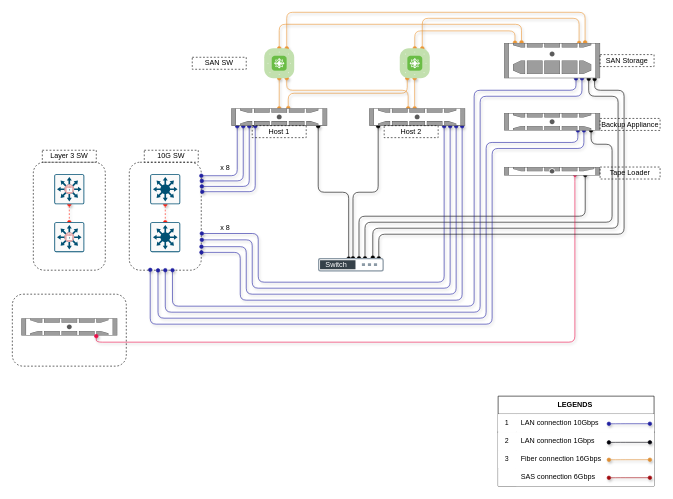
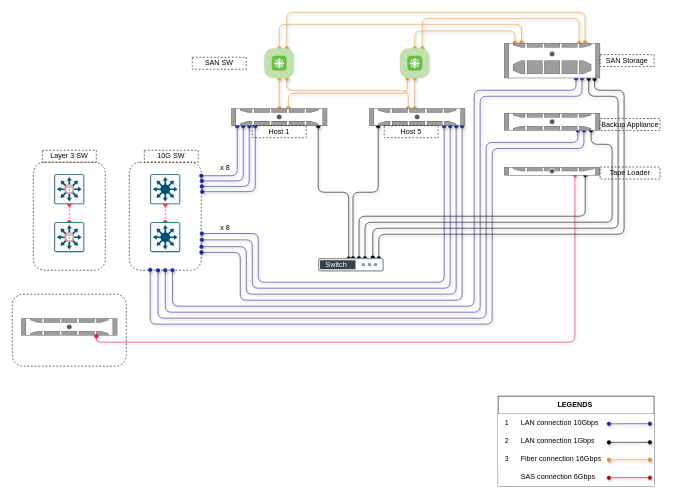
- <mxCell id="63" value="Host 2" style="text;html=1;fillColor=none;align=center;verticalAlign=middle;whiteSpace=wrap;rounded=0;dashed=1;strokeColor=#000000;" vertex="1" parent="1"><mxGeometry x="640" y="209" width="90" height="20" as="geometry" /></mxCell>
+ <mxCell id="63" value="Host 5" style="text;html=1;fillColor=none;align=center;verticalAlign=middle;whiteSpace=wrap;rounded=0;dashed=1;strokeColor=#000000;" vertex="1" parent="1"><mxGeometry x="640" y="209" width="90" height="20" as="geometry" /></mxCell>
